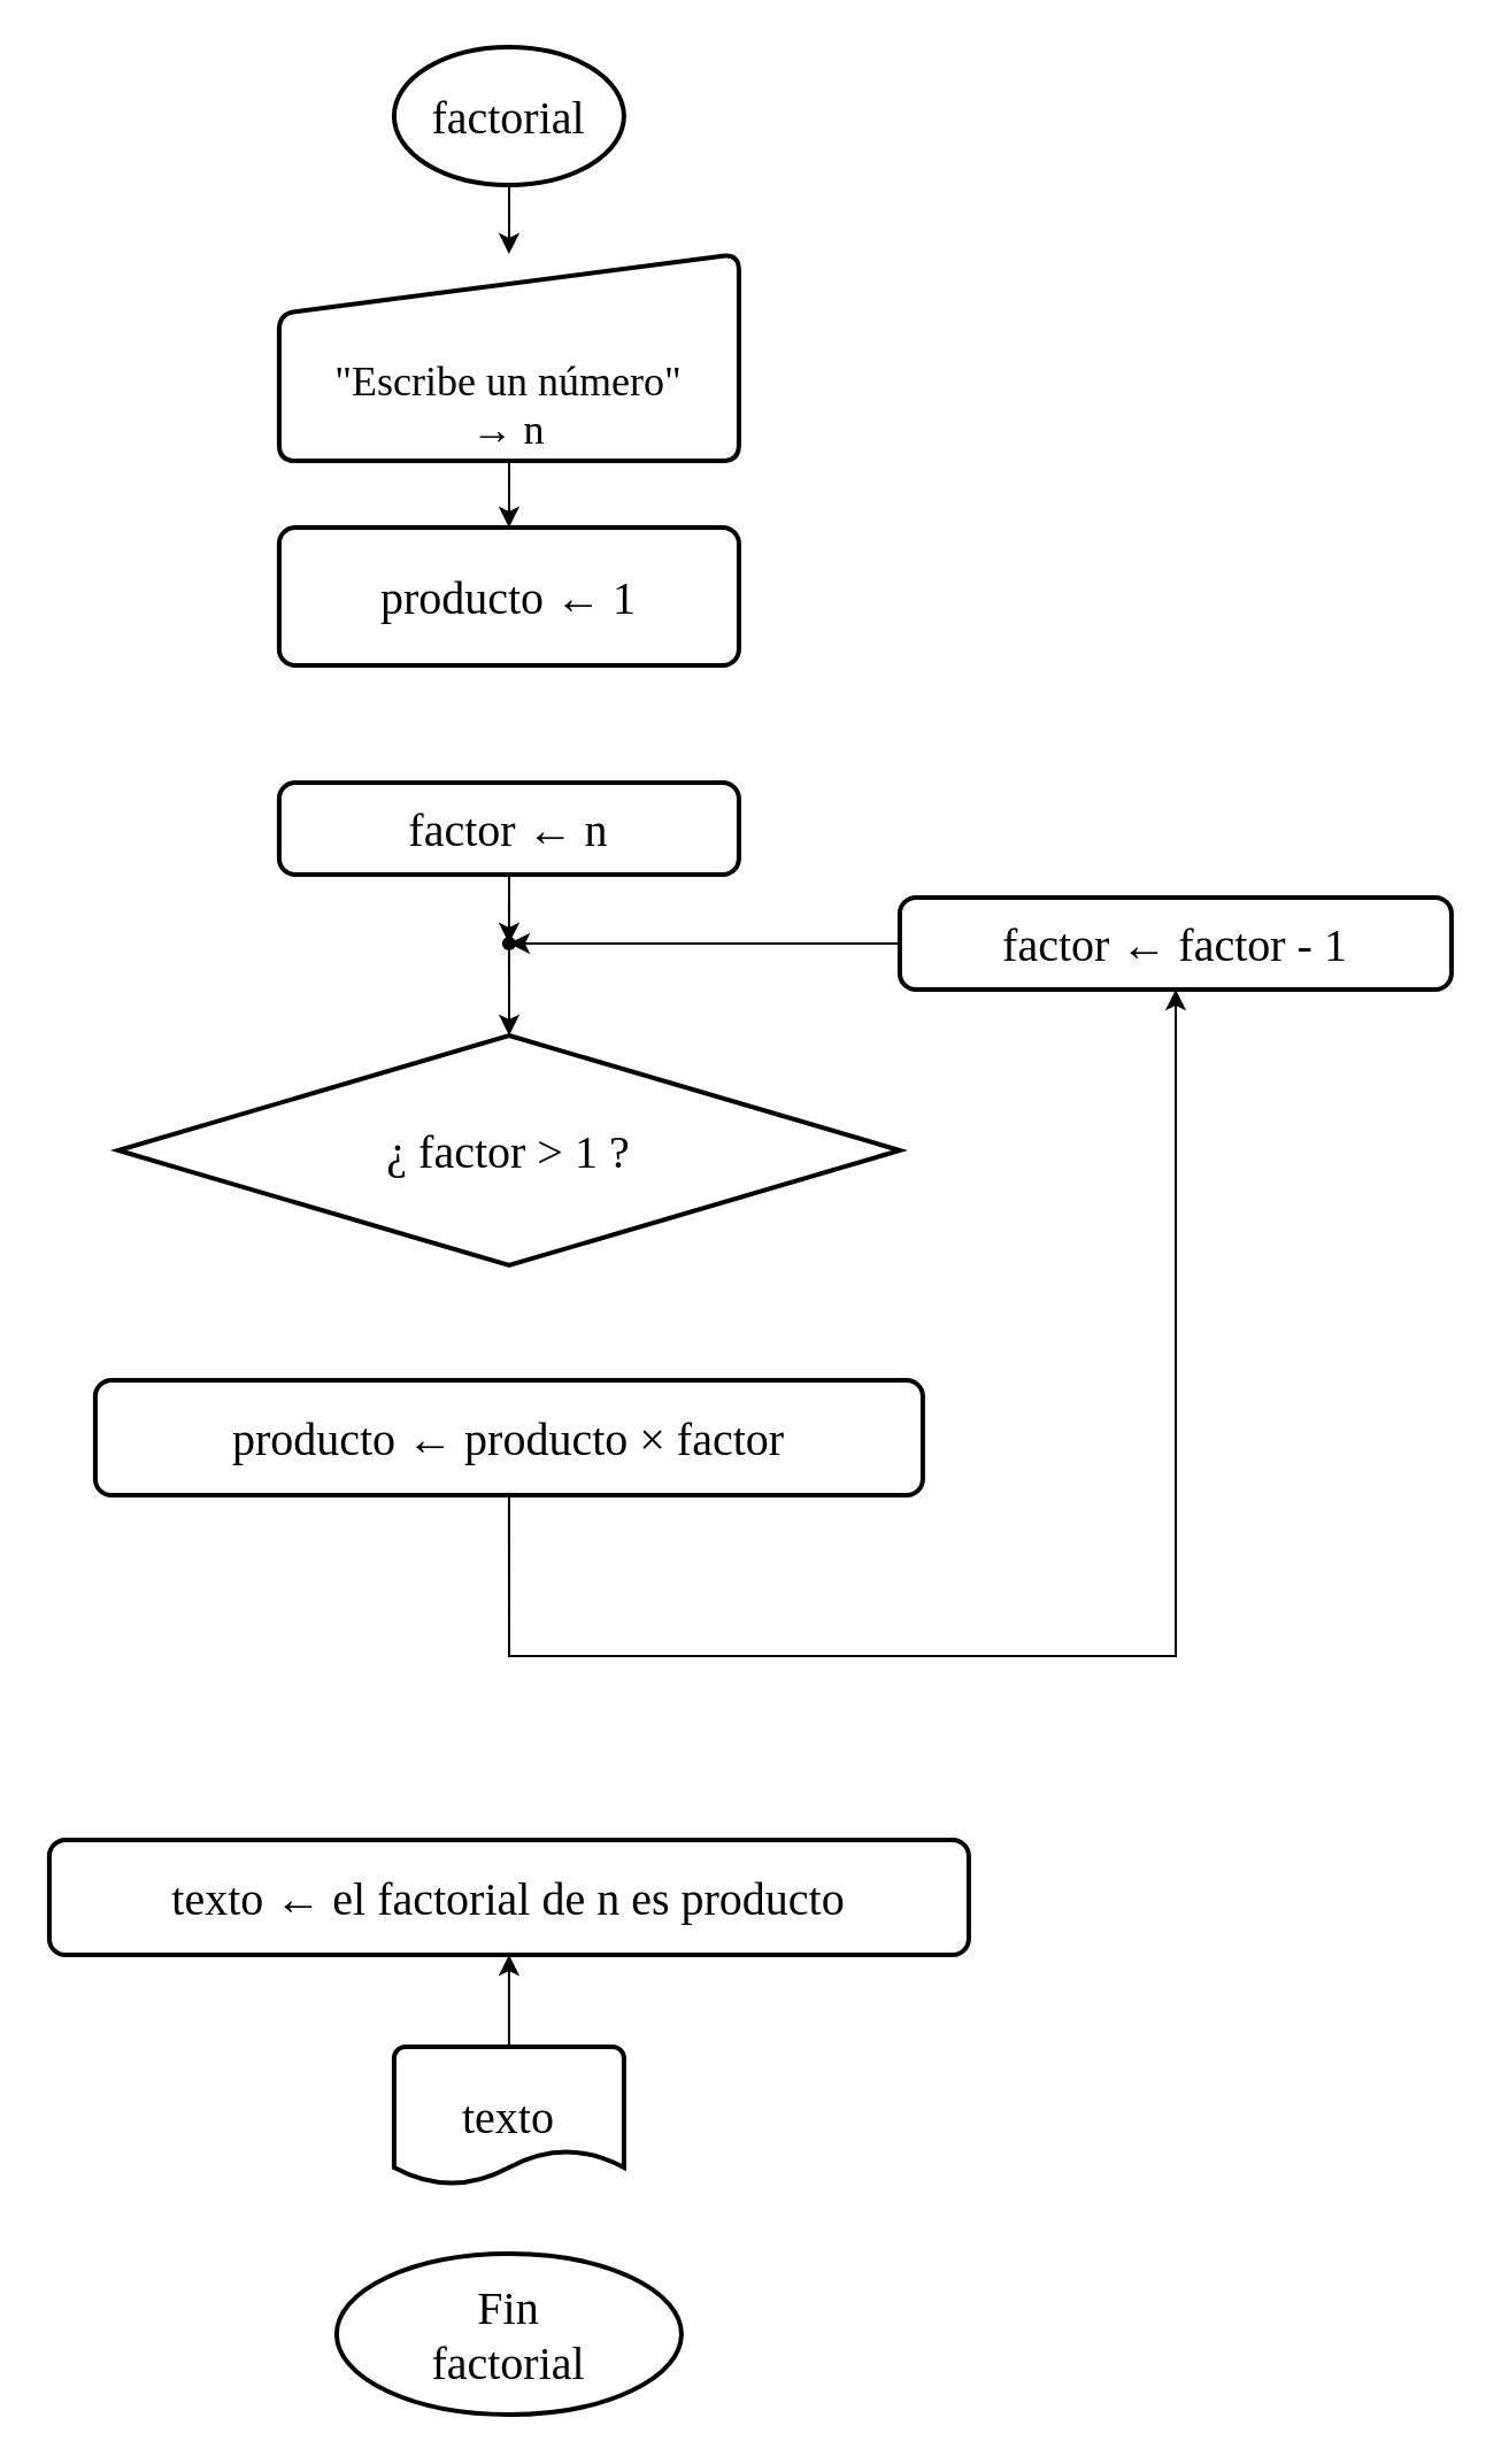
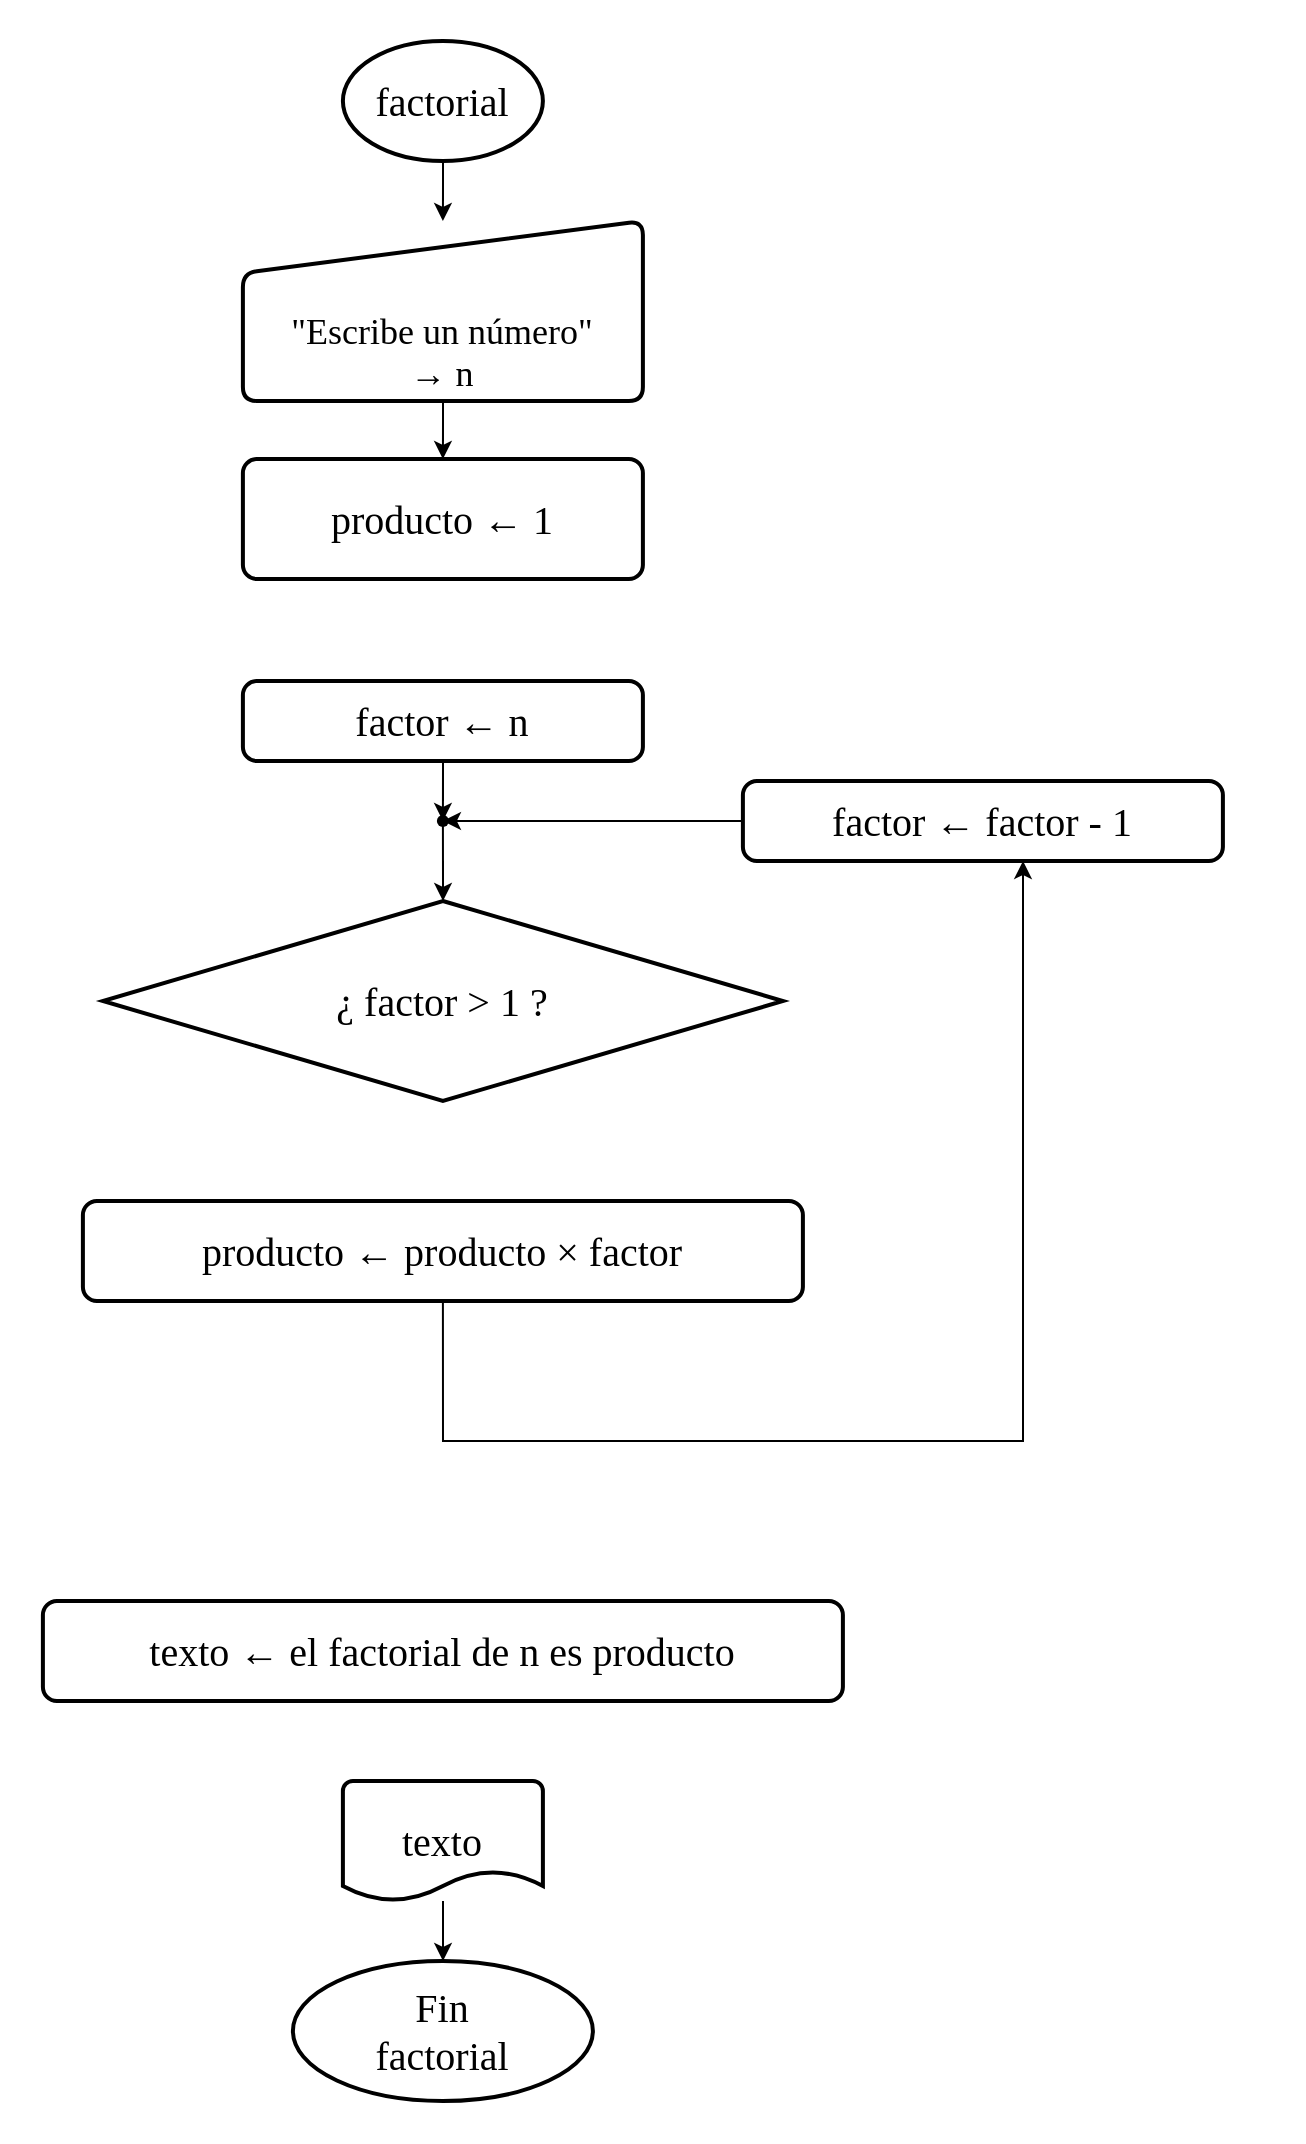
- <mxCell id="12" value="&lt;div&gt;factor ← factor - 1&lt;br&gt;&lt;/div&gt;" style="rounded=1;whiteSpace=wrap;html=1;absoluteArcSize=1;arcSize=14;strokeWidth=2;hachureGap=4;fontFamily=Architects Daughter;fontSource=https%3A%2F%2Ffonts.googleapis.com%2Fcss%3Ffamily%3DArchitects%2BDaughter;fontSize=20;labelBackgroundColor=none;" parent="1" vertex="1"><mxGeometry x="390.95" y="390" width="240" height="40" as="geometry" /></mxCell>
+ <mxCell id="12" value="&lt;div&gt;factor ← factor - 1&lt;br&gt;&lt;/div&gt;" style="rounded=1;whiteSpace=wrap;html=1;absoluteArcSize=1;arcSize=14;strokeWidth=2;hachureGap=4;fontFamily=Architects Daughter;fontSource=https%3A%2F%2Ffonts.googleapis.com%2Fcss%3Ffamily%3DArchitects%2BDaughter;fontSize=20;labelBackgroundColor=none;" parent="1" vertex="1"><mxGeometry x="370.95" y="390" width="240" height="40" as="geometry" /></mxCell>
- <mxCell id="18" style="edgeStyle=orthogonalEdgeStyle;rounded=0;hachureGap=4;orthogonalLoop=1;jettySize=auto;html=1;fontFamily=Architects Daughter;fontSource=https%3A%2F%2Ffonts.googleapis.com%2Fcss%3Ffamily%3DArchitects%2BDaughter;fontSize=16;labelBackgroundColor=none;fontColor=default;" parent="1" source="19" target="17" edge="1"><mxGeometry relative="1" as="geometry" /></mxCell>
+ <mxCell id="18" style="edgeStyle=orthogonalEdgeStyle;rounded=0;hachureGap=4;orthogonalLoop=1;jettySize=auto;html=1;fontFamily=Architects Daughter;fontSource=https%3A%2F%2Ffonts.googleapis.com%2Fcss%3Ffamily%3DArchitects%2BDaughter;fontSize=16;labelBackgroundColor=none;fontColor=default;" parent="1" source="19" target="16" edge="1"><mxGeometry relative="1" as="geometry" /></mxCell>
